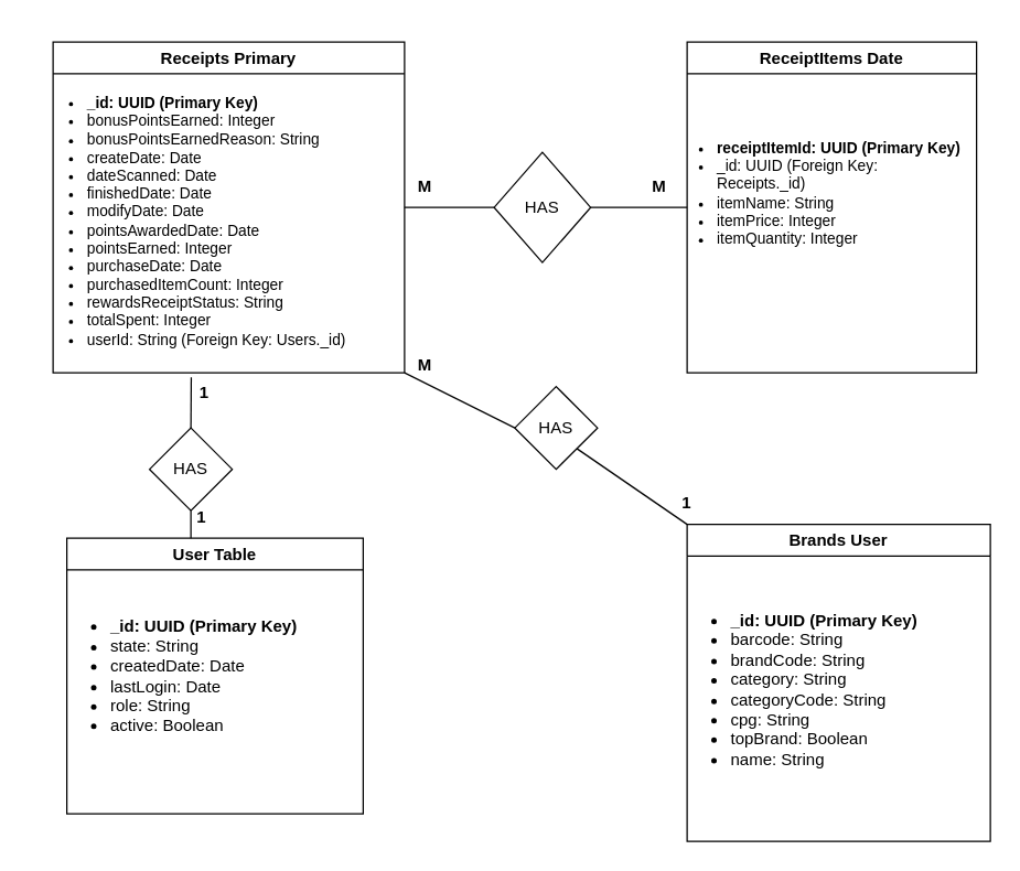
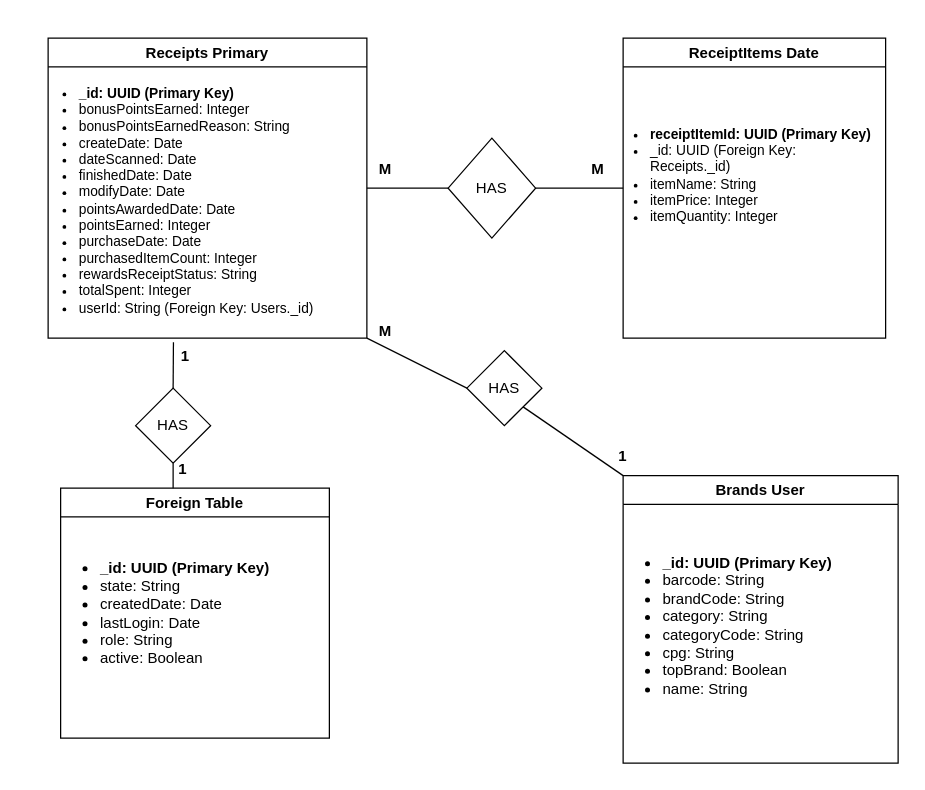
- <mxCell id="6" value="User Table" style="swimlane;whiteSpace=wrap;html=1;" vertex="1" parent="1"><mxGeometry x="48" y="390" width="215" height="200" as="geometry" /></mxCell>
+ <mxCell id="6" value="Foreign Table" style="swimlane;whiteSpace=wrap;html=1;" vertex="1" parent="1"><mxGeometry x="48" y="390" width="215" height="200" as="geometry" /></mxCell>
